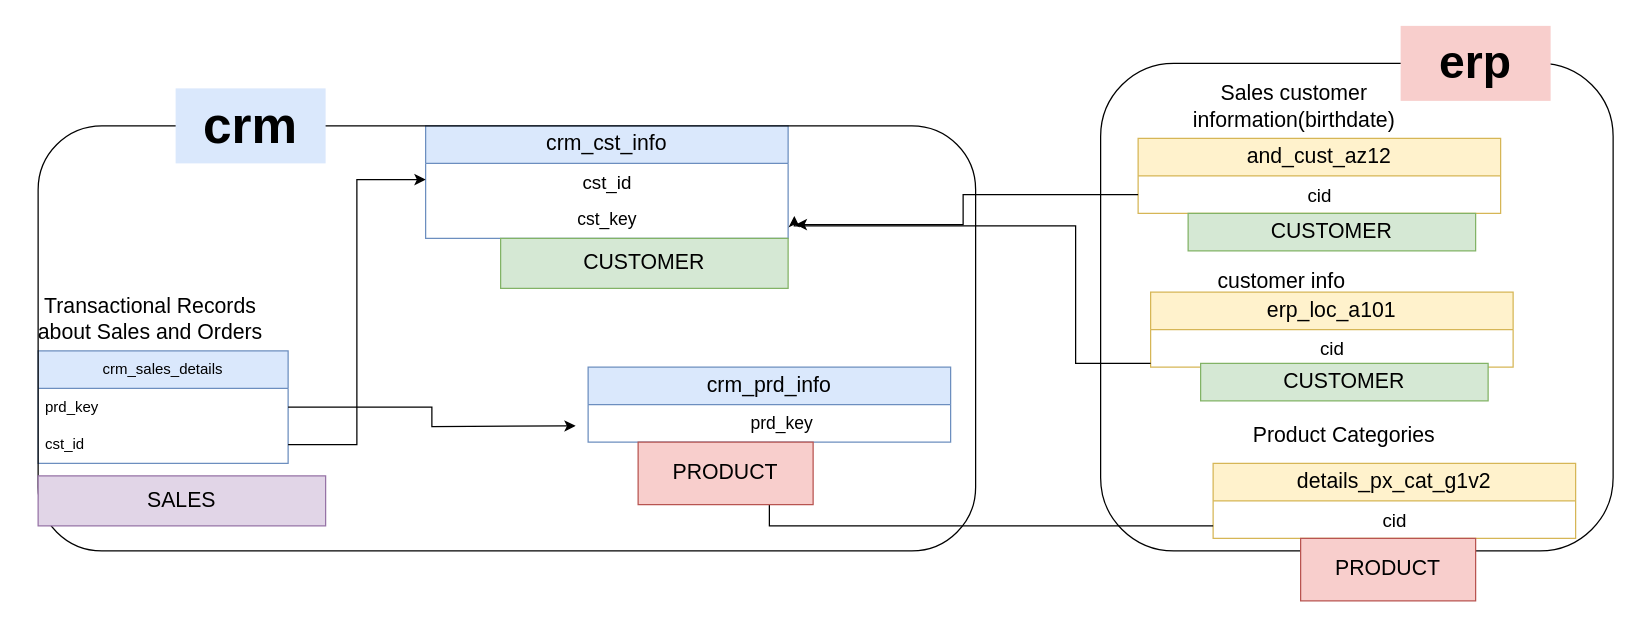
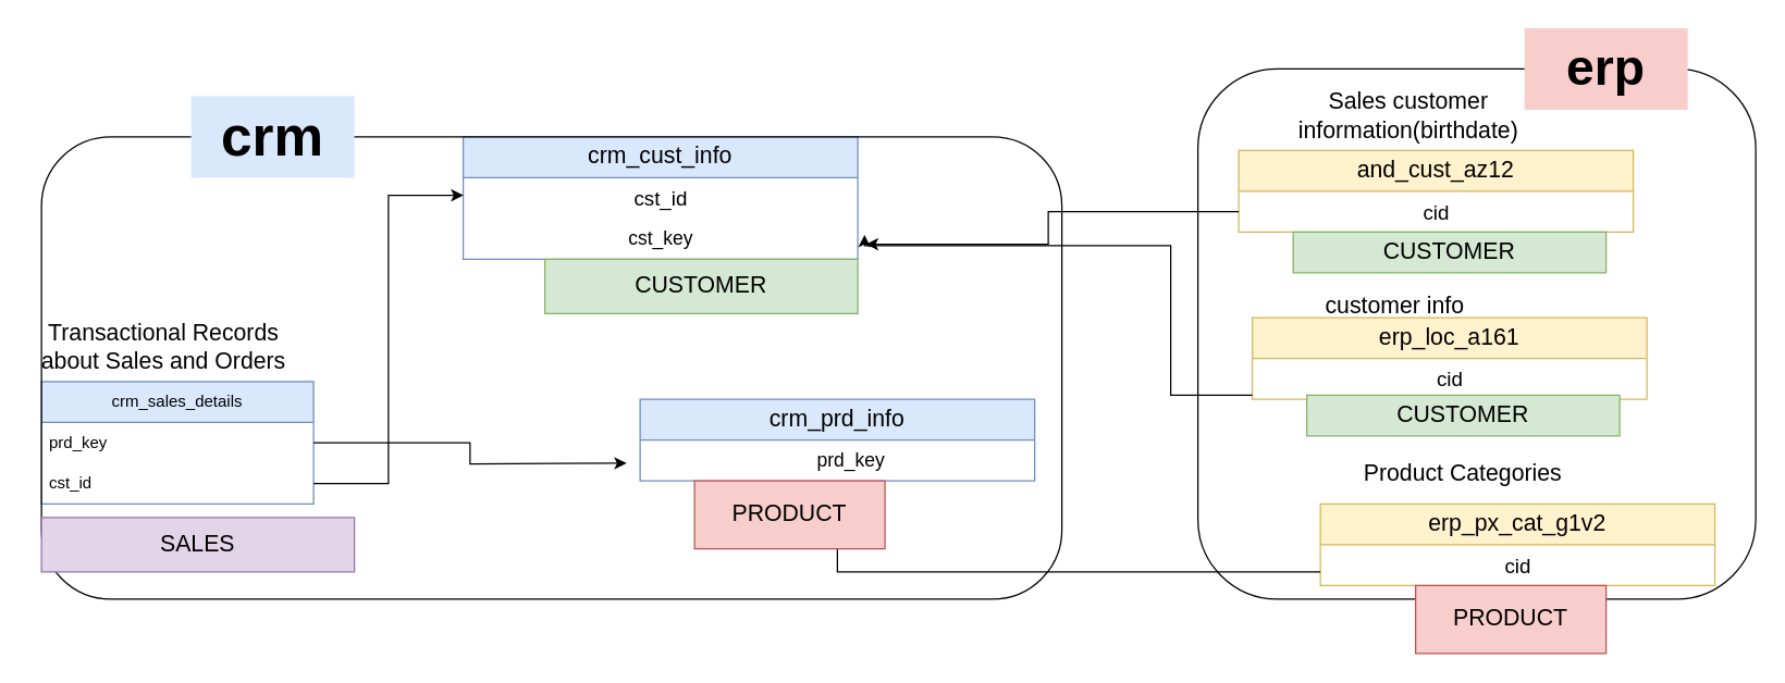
- <mxCell id="2" value="crm_cst_info" style="swimlane;fontStyle=0;childLayout=stackLayout;horizontal=1;startSize=30;horizontalStack=0;resizeParent=1;resizeParentMax=0;resizeLast=0;collapsible=1;marginBottom=0;whiteSpace=wrap;html=1;fontSize=17;fillColor=#dae8fc;strokeColor=#6c8ebf;" parent="1" vertex="1"><mxGeometry x="340" y="100" width="290" height="90" as="geometry" /></mxCell>
+ <mxCell id="2" value="crm_cust_info" style="swimlane;fontStyle=0;childLayout=stackLayout;horizontal=1;startSize=30;horizontalStack=0;resizeParent=1;resizeParentMax=0;resizeLast=0;collapsible=1;marginBottom=0;whiteSpace=wrap;html=1;fontSize=17;fillColor=#dae8fc;strokeColor=#6c8ebf;" parent="1" vertex="1"><mxGeometry x="340" y="100" width="290" height="90" as="geometry" /></mxCell>
- <mxCell id="17" value="erp_loc_a101" style="swimlane;fontStyle=0;childLayout=stackLayout;horizontal=1;startSize=30;horizontalStack=0;resizeParent=1;resizeParentMax=0;resizeLast=0;collapsible=1;marginBottom=0;whiteSpace=wrap;html=1;fontSize=17;fillColor=#fff2cc;strokeColor=#d6b656;" parent="1" vertex="1"><mxGeometry x="920" y="233" width="290" height="60" as="geometry" /></mxCell>
+ <mxCell id="17" value="erp_loc_a161" style="swimlane;fontStyle=0;childLayout=stackLayout;horizontal=1;startSize=30;horizontalStack=0;resizeParent=1;resizeParentMax=0;resizeLast=0;collapsible=1;marginBottom=0;whiteSpace=wrap;html=1;fontSize=17;fillColor=#fff2cc;strokeColor=#d6b656;" parent="1" vertex="1"><mxGeometry x="920" y="233" width="290" height="60" as="geometry" /></mxCell>
- <mxCell id="22" value="details_px_cat_g1v2" style="swimlane;fontStyle=0;childLayout=stackLayout;horizontal=1;startSize=30;horizontalStack=0;resizeParent=1;resizeParentMax=0;resizeLast=0;collapsible=1;marginBottom=0;whiteSpace=wrap;html=1;fontSize=17;fillColor=#fff2cc;strokeColor=#d6b656;" parent="1" vertex="1"><mxGeometry x="970" y="370" width="290" height="60" as="geometry" /></mxCell>
+ <mxCell id="22" value="erp_px_cat_g1v2" style="swimlane;fontStyle=0;childLayout=stackLayout;horizontal=1;startSize=30;horizontalStack=0;resizeParent=1;resizeParentMax=0;resizeLast=0;collapsible=1;marginBottom=0;whiteSpace=wrap;html=1;fontSize=17;fillColor=#fff2cc;strokeColor=#d6b656;" parent="1" vertex="1"><mxGeometry x="970" y="370" width="290" height="60" as="geometry" /></mxCell>
